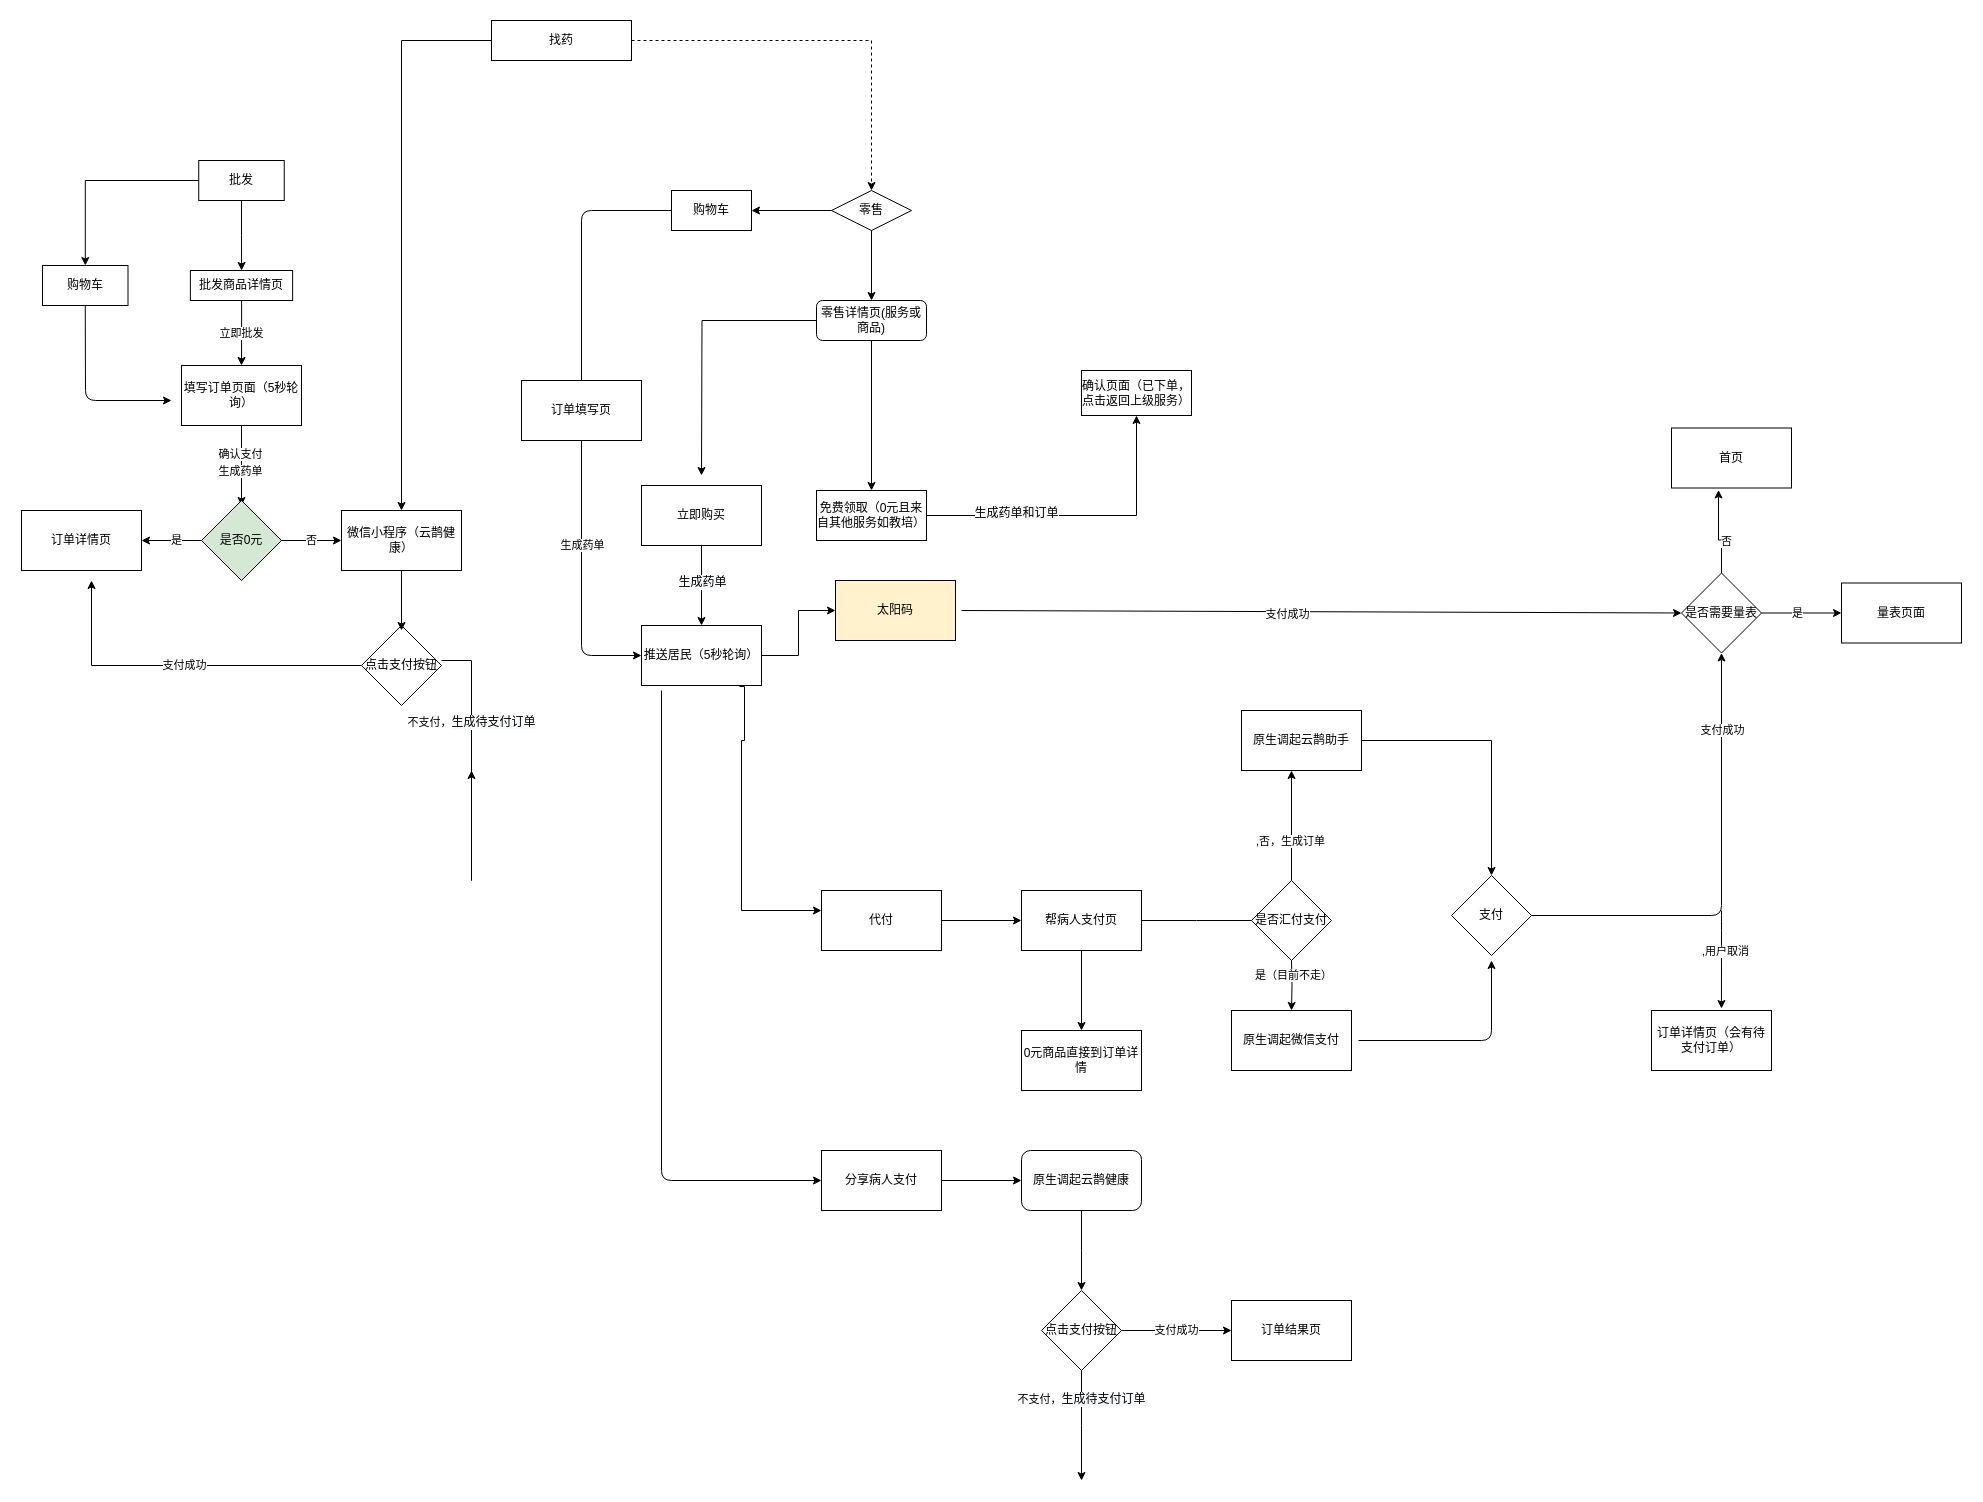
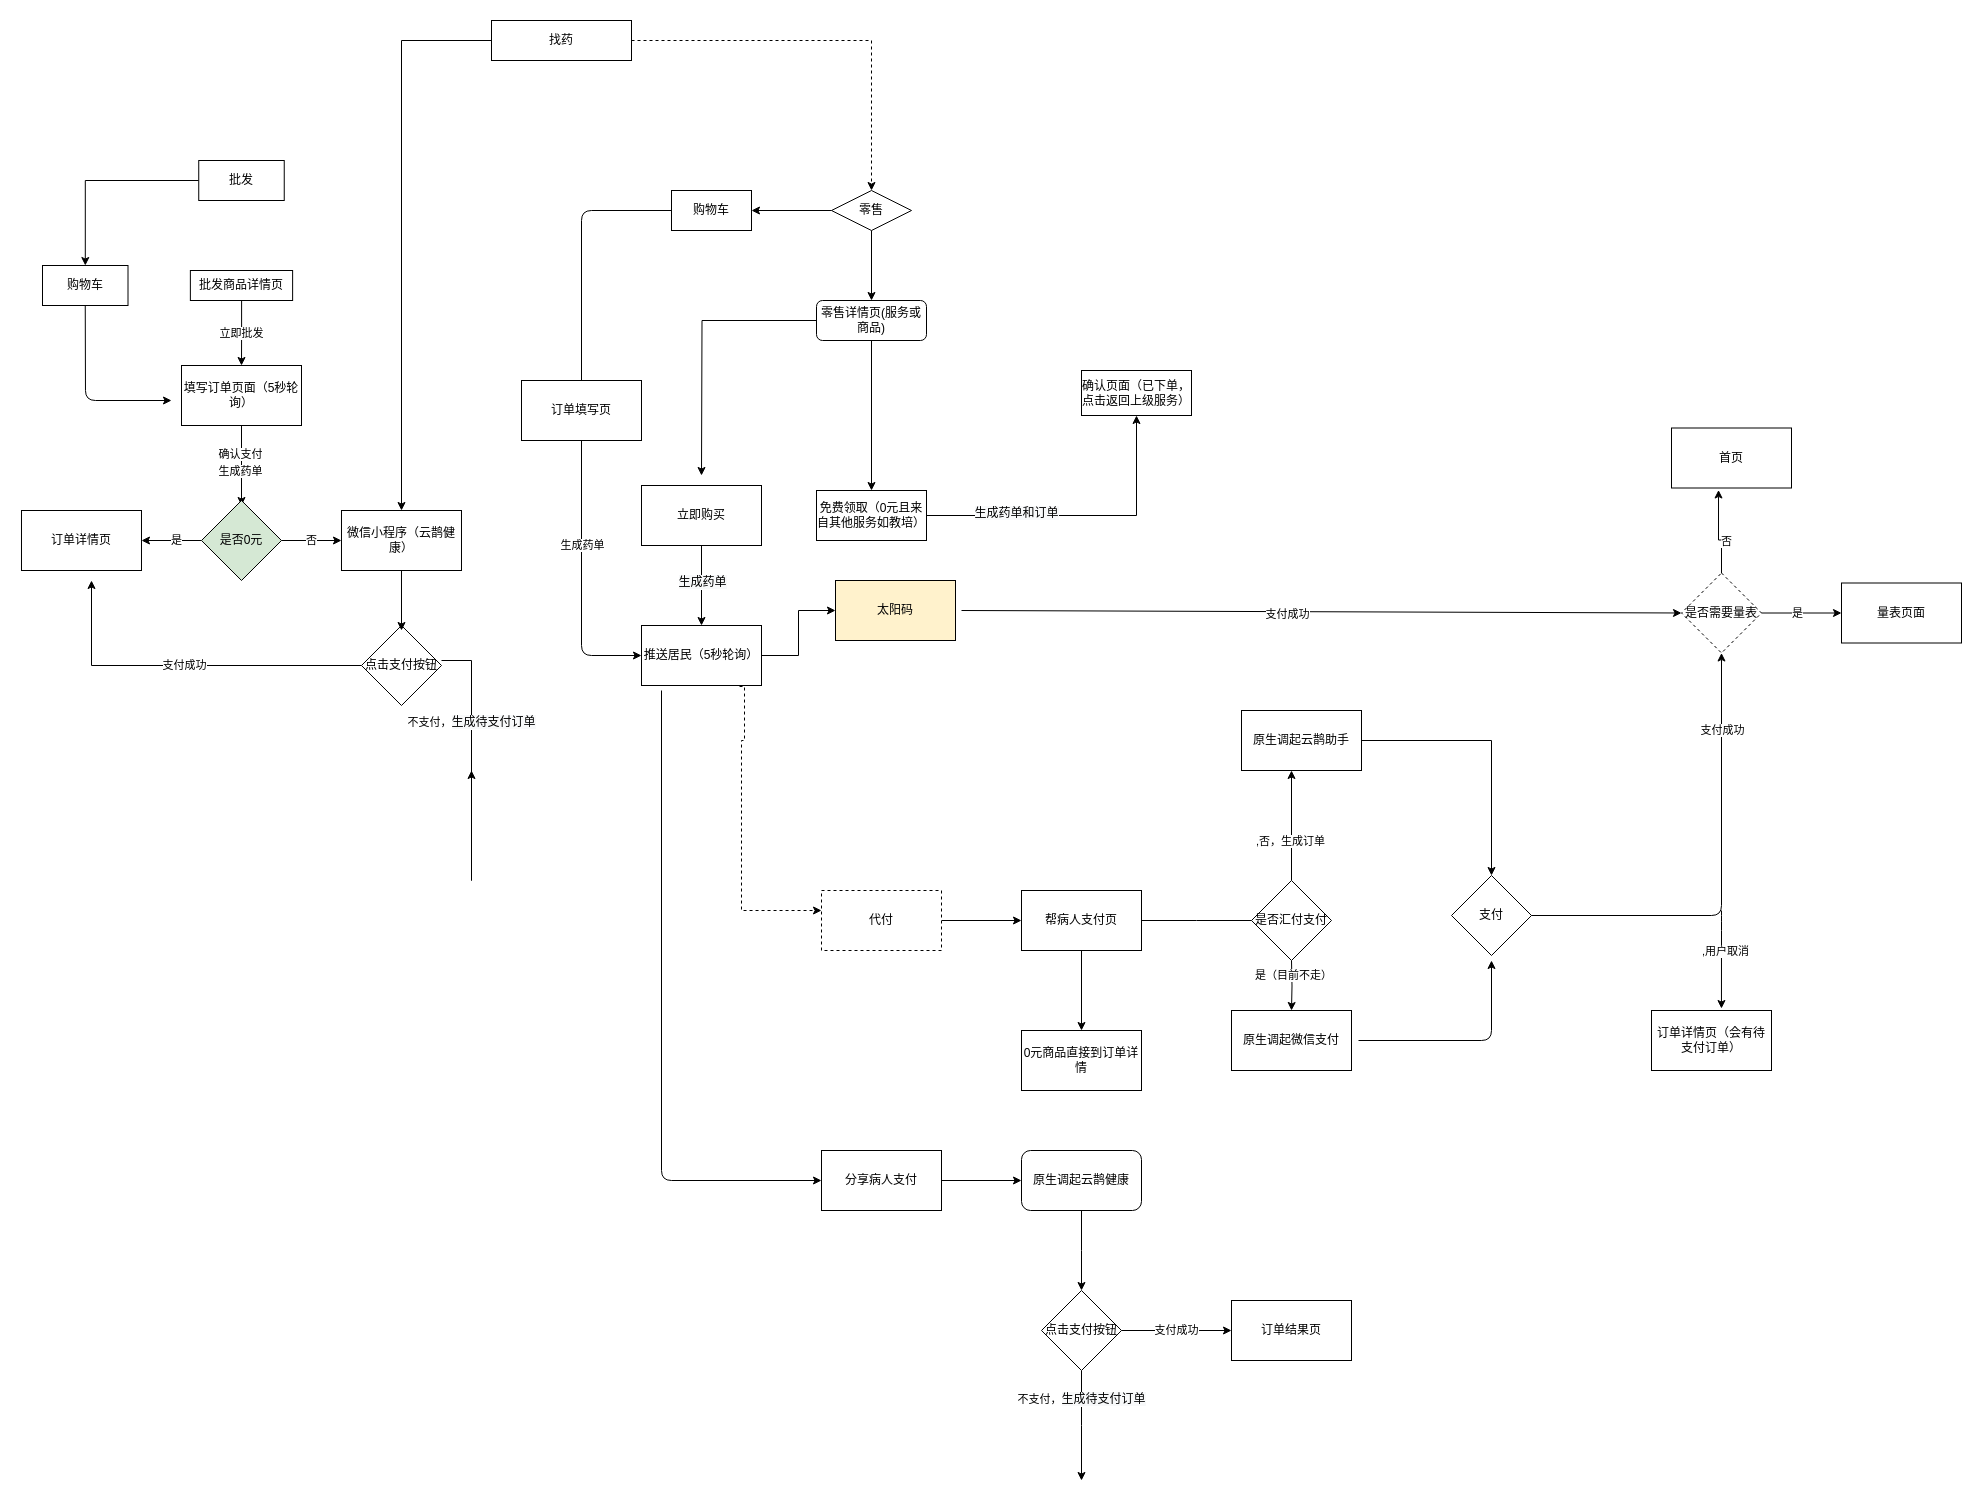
- <mxCell id="5" value="" style="edgeStyle=orthogonalEdgeStyle;rounded=0;orthogonalLoop=1;jettySize=auto;html=1;" parent="1" source="7" target="56" edge="1"><mxGeometry relative="1" as="geometry" /></mxCell>
- <mxCell id="45" value="是否需要量表" style="rhombus;whiteSpace=wrap;html=1;" parent="1" vertex="1"><mxGeometry x="1681" y="572.5" width="80" height="80" as="geometry" /></mxCell>
+ <mxCell id="45" value="是否需要量表" style="rhombus;whiteSpace=wrap;html=1;dashed=1;" parent="1" vertex="1"><mxGeometry x="1681" y="572.5" width="80" height="80" as="geometry" /></mxCell>
- <mxCell id="22" value="" style="edgeStyle=orthogonalEdgeStyle;rounded=0;orthogonalLoop=1;jettySize=auto;html=1;exitX=0.817;exitY=1.017;exitDx=0;exitDy=0;exitPerimeter=0;" parent="1" source="23" target="28" edge="1"><mxGeometry relative="1" as="geometry"><mxPoint x="731" y="690" as="sourcePoint" /><Array as="points"><mxPoint x="744" y="686" /><mxPoint x="744" y="740" /><mxPoint x="741" y="740" /><mxPoint x="741" y="910" /></Array></mxGeometry></mxCell>
+ <mxCell id="22" value="" style="edgeStyle=orthogonalEdgeStyle;rounded=0;orthogonalLoop=1;jettySize=auto;html=1;exitX=0.817;exitY=1.017;exitDx=0;exitDy=0;exitPerimeter=0;dashed=1;" parent="1" source="23" target="28" edge="1"><mxGeometry relative="1" as="geometry"><mxPoint x="731" y="690" as="sourcePoint" /><Array as="points"><mxPoint x="744" y="686" /><mxPoint x="744" y="740" /><mxPoint x="741" y="740" /><mxPoint x="741" y="910" /></Array></mxGeometry></mxCell>
- <mxCell id="28" value="代付" style="whiteSpace=wrap;html=1;" parent="1" vertex="1"><mxGeometry x="821" y="890" width="120" height="60" as="geometry" /></mxCell>
+ <mxCell id="28" value="代付" style="whiteSpace=wrap;html=1;dashed=1;" parent="1" vertex="1"><mxGeometry x="821" y="890" width="120" height="60" as="geometry" /></mxCell>
